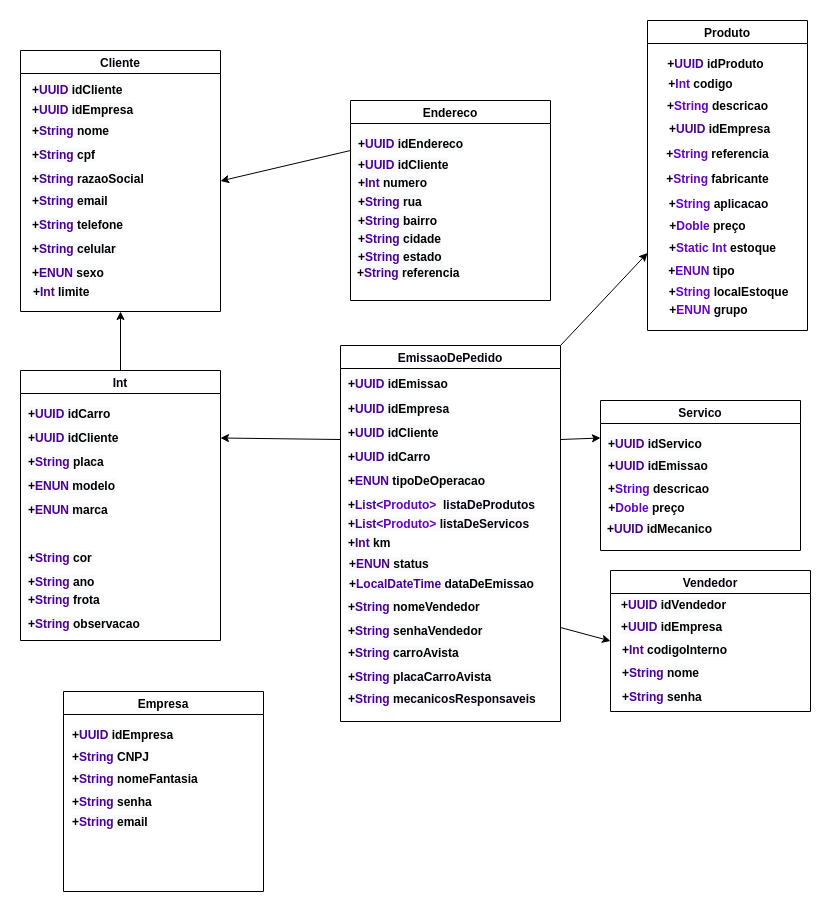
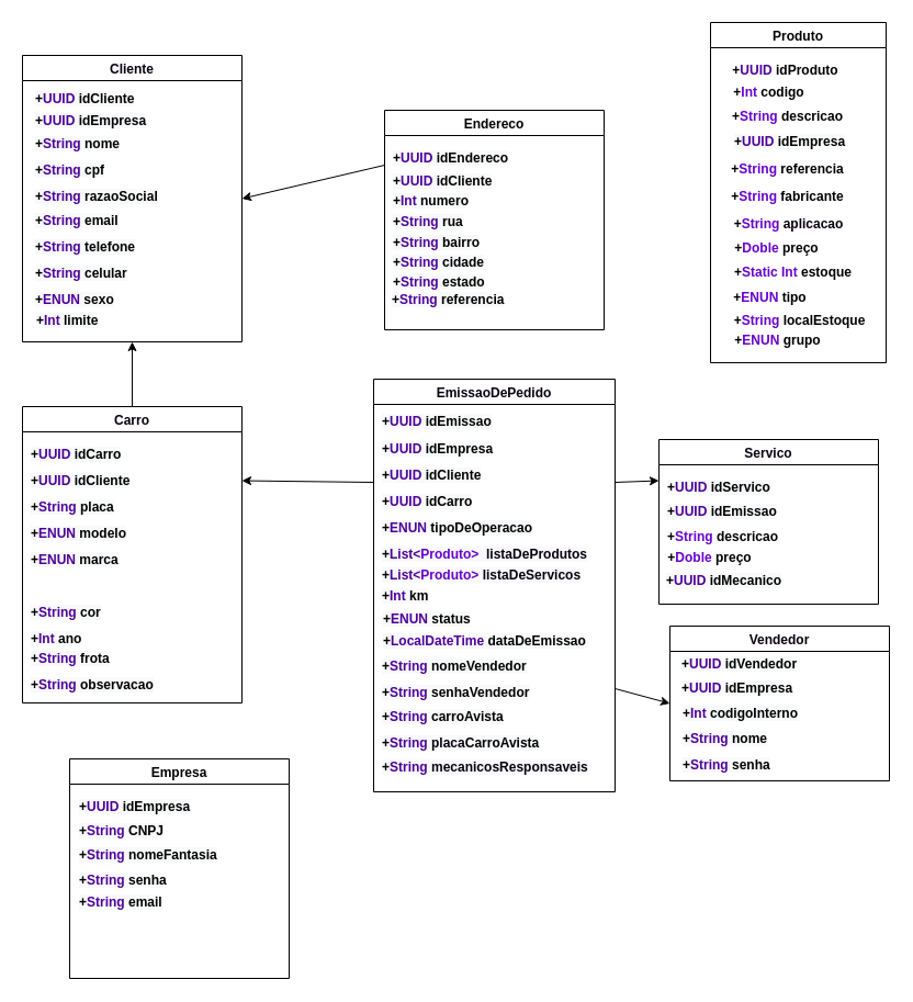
- <mxCell id="47" style="edgeStyle=none;rounded=0;orthogonalLoop=1;jettySize=auto;html=1;exitX=1;exitY=0;exitDx=0;exitDy=0;entryX=0;entryY=0.75;entryDx=0;entryDy=0;fontColor=#08000F;" parent="1" source="51" target="3" edge="1"><mxGeometry relative="1" as="geometry" /></mxCell>
- <mxCell id="37" value="Int" style="swimlane;fontColor=#08000F;" parent="1" vertex="1"><mxGeometry x="20" y="370" width="200" height="270" as="geometry" /></mxCell>
+ <mxCell id="37" value="Carro" style="swimlane;fontColor=#08000F;" parent="1" vertex="1"><mxGeometry x="20" y="370" width="200" height="270" as="geometry" /></mxCell>
- <mxCell id="45" value="&lt;span style=&quot;color: rgb(0, 0, 0); font-family: Helvetica; font-size: 12px; font-style: normal; font-variant-ligatures: normal; font-variant-caps: normal; font-weight: 700; letter-spacing: normal; orphans: 2; text-align: center; text-indent: 0px; text-transform: none; widows: 2; word-spacing: 0px; -webkit-text-stroke-width: 0px; background-color: rgb(248, 249, 250); text-decoration-thickness: initial; text-decoration-style: initial; text-decoration-color: initial; float: none; display: inline !important;&quot;&gt;+&lt;/span&gt;&lt;span style=&quot;font-family: Helvetica; font-size: 12px; font-style: normal; font-variant-ligatures: normal; font-variant-caps: normal; font-weight: 700; letter-spacing: normal; orphans: 2; text-align: center; text-indent: 0px; text-transform: none; widows: 2; word-spacing: 0px; -webkit-text-stroke-width: 0px; background-color: rgb(248, 249, 250); text-decoration-thickness: initial; text-decoration-style: initial; text-decoration-color: initial; float: none; display: inline !important;&quot;&gt;&lt;font color=&quot;#4c0099&quot;&gt;String&amp;nbsp;&lt;/font&gt;&lt;font color=&quot;#000000&quot;&gt;ano&lt;/font&gt;&lt;/span&gt;" style="text;whiteSpace=wrap;html=1;fontColor=#08000F;" parent="37" vertex="1"><mxGeometry x="6" y="198" width="144" height="24" as="geometry" /></mxCell>
+ <mxCell id="45" value="&lt;span style=&quot;color: rgb(0, 0, 0); font-family: Helvetica; font-size: 12px; font-style: normal; font-variant-ligatures: normal; font-variant-caps: normal; font-weight: 700; letter-spacing: normal; orphans: 2; text-align: center; text-indent: 0px; text-transform: none; widows: 2; word-spacing: 0px; -webkit-text-stroke-width: 0px; background-color: rgb(248, 249, 250); text-decoration-thickness: initial; text-decoration-style: initial; text-decoration-color: initial; float: none; display: inline !important;&quot;&gt;+&lt;/span&gt;&lt;span style=&quot;font-family: Helvetica; font-size: 12px; font-style: normal; font-variant-ligatures: normal; font-variant-caps: normal; font-weight: 700; letter-spacing: normal; orphans: 2; text-align: center; text-indent: 0px; text-transform: none; widows: 2; word-spacing: 0px; -webkit-text-stroke-width: 0px; background-color: rgb(248, 249, 250); text-decoration-thickness: initial; text-decoration-style: initial; text-decoration-color: initial; float: none; display: inline !important;&quot;&gt;&lt;font color=&quot;#4c0099&quot;&gt;Int&amp;nbsp;&lt;/font&gt;&lt;font color=&quot;#000000&quot;&gt;ano&lt;/font&gt;&lt;/span&gt;" style="text;whiteSpace=wrap;html=1;fontColor=#08000F;" parent="37" vertex="1"><mxGeometry x="6" y="198" width="144" height="24" as="geometry" /></mxCell>
